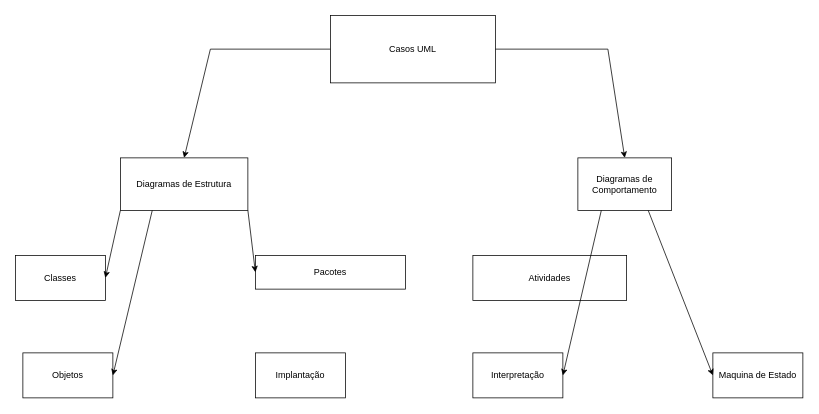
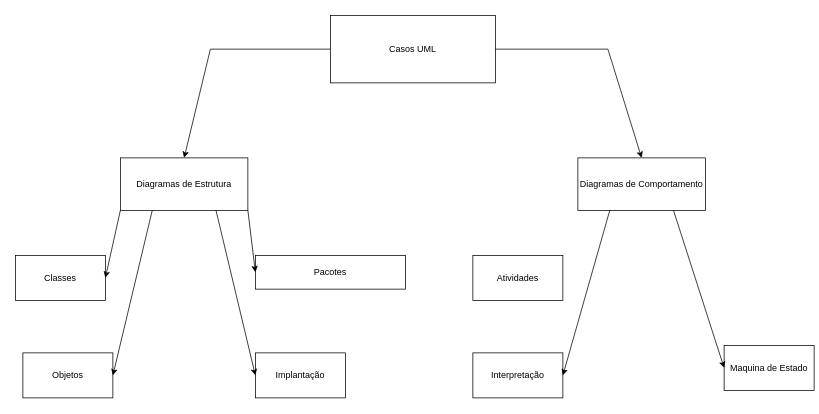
- <mxCell id="4" value="Diagramas de Comportamento" style="rounded=0;whiteSpace=wrap;html=1;" vertex="1" parent="1"><mxGeometry x="770" y="210" width="125" height="70" as="geometry" /></mxCell>
+ <mxCell id="4" value="Diagramas de Comportamento" style="rounded=0;whiteSpace=wrap;html=1;" vertex="1" parent="1"><mxGeometry x="770" y="210" width="170" height="70" as="geometry" /></mxCell>
- <mxCell id="17" value="Atividades" style="rounded=0;whiteSpace=wrap;html=1;" vertex="1" parent="1"><mxGeometry x="630" y="340" width="205" height="60" as="geometry" /></mxCell>
+ <mxCell id="17" value="Atividades" style="rounded=0;whiteSpace=wrap;html=1;" vertex="1" parent="1"><mxGeometry x="630" y="340" width="120" height="60" as="geometry" /></mxCell>
+ <mxCell id="13" value="" style="endArrow=classic;html=1;rounded=0;entryX=0;entryY=0.5;entryDx=0;entryDy=0;exitX=0.75;exitY=1;exitDx=0;exitDy=0;" edge="1" parent="1" source="5" target="7"><mxGeometry width="50" height="50" relative="1" as="geometry"><mxPoint y="310" as="sourcePoint" x="190" /><mxPoint x="150" y="390" as="targetPoint" /></mxGeometry></mxCell>
- <mxCell id="15" value="Maquina de Estado" style="rounded=0;whiteSpace=wrap;html=1;" vertex="1" parent="1"><mxGeometry x="950" y="470" width="120" height="60" as="geometry" /></mxCell>
+ <mxCell id="15" value="Maquina de Estado" style="rounded=0;whiteSpace=wrap;html=1;" vertex="1" parent="1"><mxGeometry x="965" y="460" width="120" height="60" as="geometry" /></mxCell>
